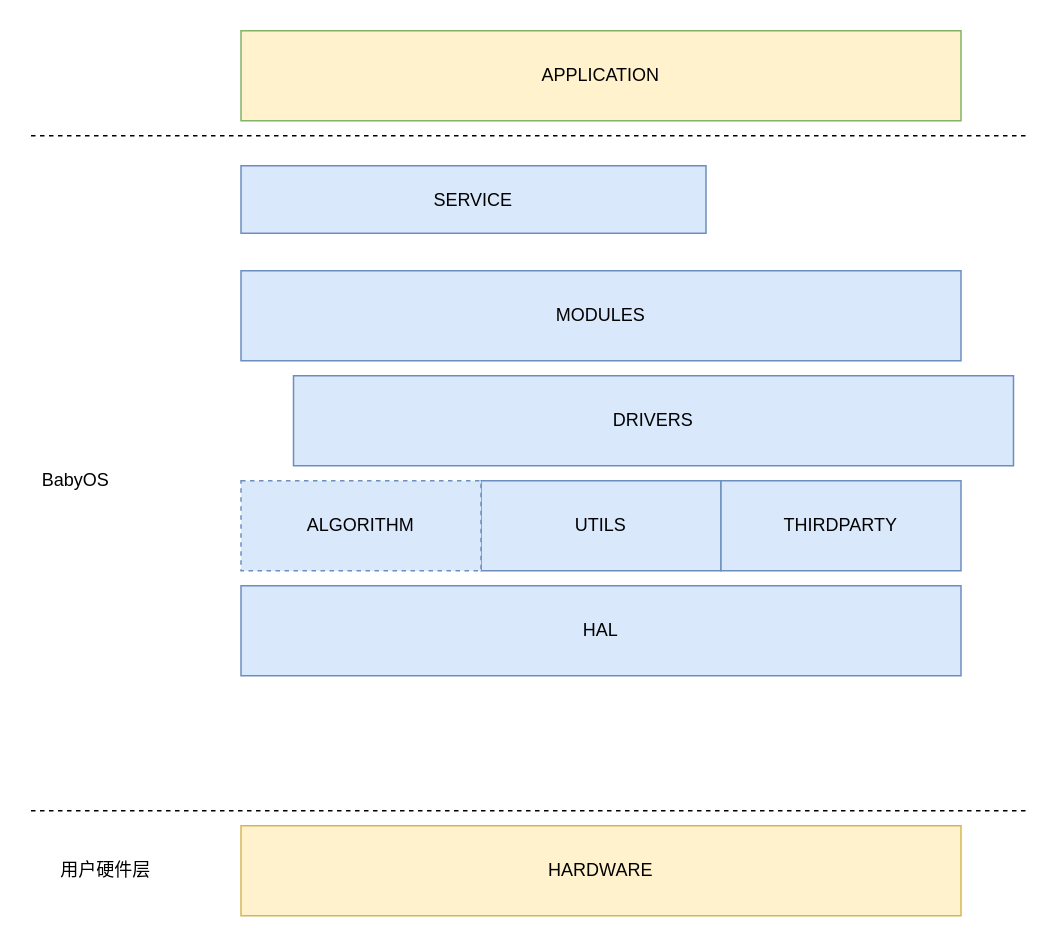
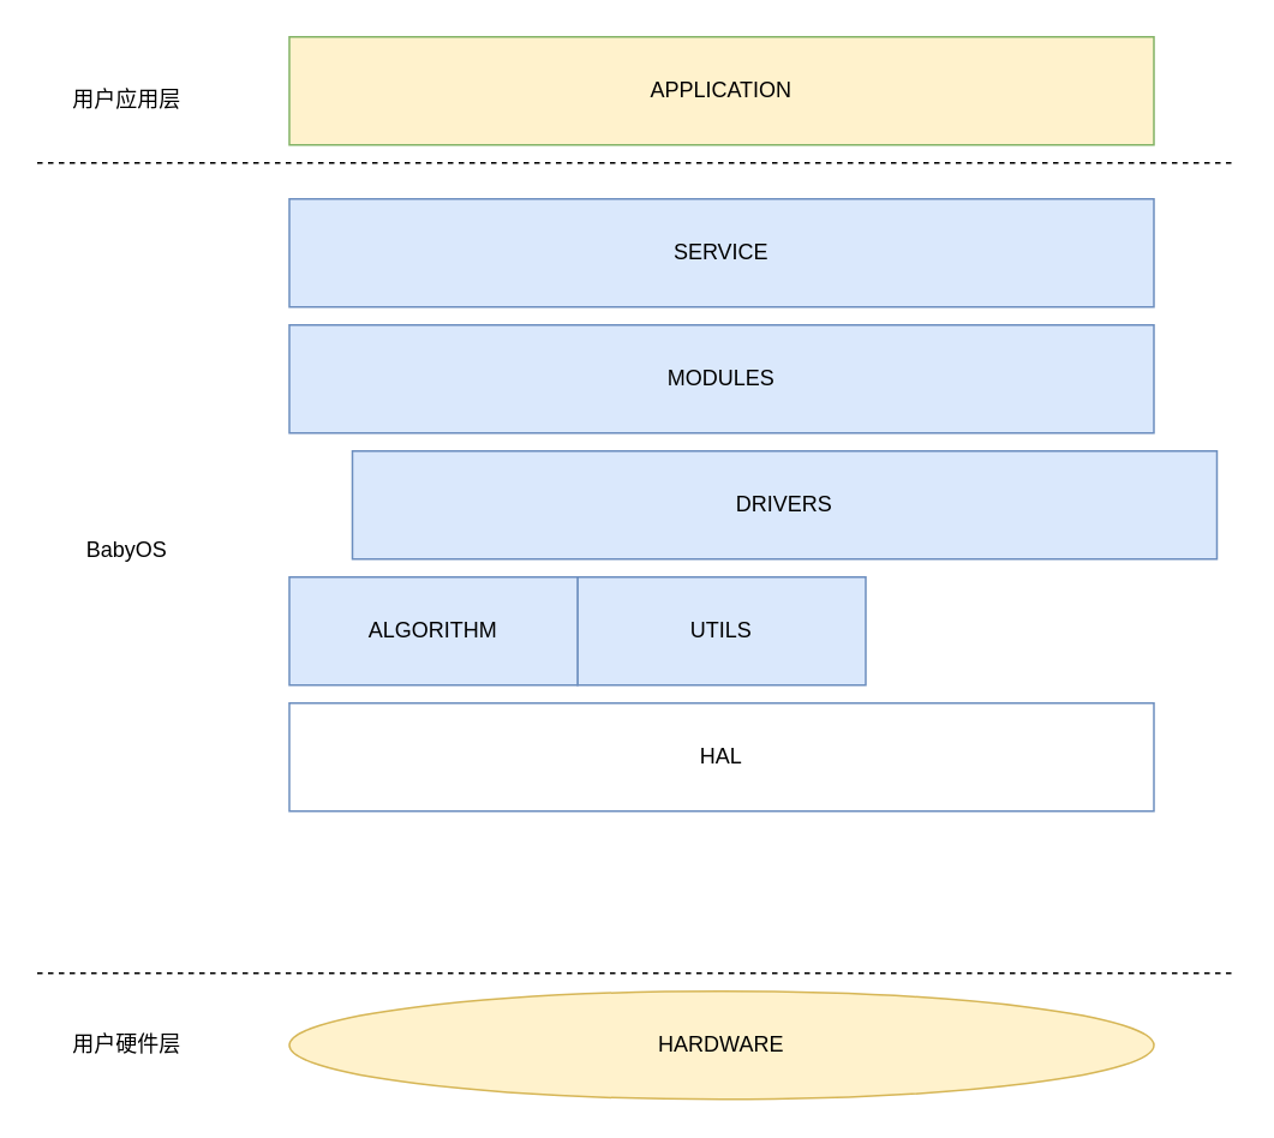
+ <mxCell id="13" value="用户应用层" style="text;strokeColor=none;align=center;fillColor=none;html=1;verticalAlign=middle;whiteSpace=wrap;rounded=0;" vertex="1" parent="1"><mxGeometry x="30" y="40" width="80" height="30" as="geometry" /></mxCell>
- <mxCell id="8" value="SERVICE" style="rounded=0;whiteSpace=wrap;html=1;fillColor=#dae8fc;strokeColor=#6c8ebf;" vertex="1" parent="1"><mxGeometry x="160" y="110" width="310" height="45" as="geometry" /></mxCell>
+ <mxCell id="8" value="SERVICE" style="rounded=0;whiteSpace=wrap;html=1;fillColor=#dae8fc;strokeColor=#6c8ebf;" vertex="1" parent="1"><mxGeometry x="160" y="110" width="480" height="60" as="geometry" /></mxCell>
- <mxCell id="14" value="BabyOS" style="text;strokeColor=none;align=center;fillColor=none;html=1;verticalAlign=middle;whiteSpace=wrap;rounded=0;" vertex="1" parent="1"><mxGeometry x="10" y="305" width="80" height="30" as="geometry" /></mxCell>
+ <mxCell id="14" value="BabyOS" style="text;strokeColor=none;align=center;fillColor=none;html=1;verticalAlign=middle;whiteSpace=wrap;rounded=0;" vertex="1" parent="1"><mxGeometry x="30" y="290" width="80" height="30" as="geometry" /></mxCell>
- <mxCell id="5" value="ALGORITHM" style="rounded=0;whiteSpace=wrap;html=1;fillColor=#dae8fc;strokeColor=#6c8ebf;dashed=1;" parent="1" vertex="1"><mxGeometry x="160" y="320" width="160" height="60" as="geometry" /></mxCell>
+ <mxCell id="5" value="ALGORITHM" style="rounded=0;whiteSpace=wrap;html=1;fillColor=#dae8fc;strokeColor=#6c8ebf;" parent="1" vertex="1"><mxGeometry x="160" y="320" width="160" height="60" as="geometry" /></mxCell>
- <mxCell id="9" value="THIRDPARTY" style="rounded=0;whiteSpace=wrap;html=1;fillColor=#dae8fc;strokeColor=#6c8ebf;" vertex="1" parent="1"><mxGeometry x="480" y="320" width="160" height="60" as="geometry" /></mxCell>
- <mxCell id="3" value="HAL" style="rounded=0;whiteSpace=wrap;html=1;fillColor=#dae8fc;strokeColor=#6c8ebf;" parent="1" vertex="1"><mxGeometry x="160" y="390" width="480" height="60" as="geometry" /></mxCell>
+ <mxCell id="3" value="HAL" style="rounded=0;whiteSpace=wrap;html=1;fillColor=#ffffff;strokeColor=#6c8ebf;" parent="1" vertex="1"><mxGeometry x="160" y="390" width="480" height="60" as="geometry" /></mxCell>
- <mxCell id="12" value="HARDWARE" style="rounded=0;whiteSpace=wrap;html=1;fillColor=#fff2cc;strokeColor=#d6b656;" vertex="1" parent="1"><mxGeometry x="160" y="550" width="480" height="60" as="geometry" /></mxCell>
+ <mxCell id="12" value="HARDWARE" style="ellipse;whiteSpace=wrap;html=1;fillColor=#fff2cc;strokeColor=#d6b656;" vertex="1" parent="1"><mxGeometry x="160" y="550" width="480" height="60" as="geometry" /></mxCell>
